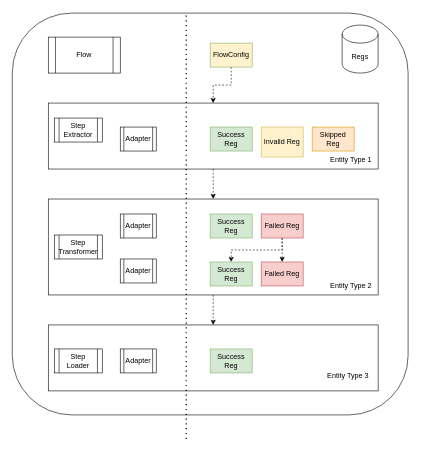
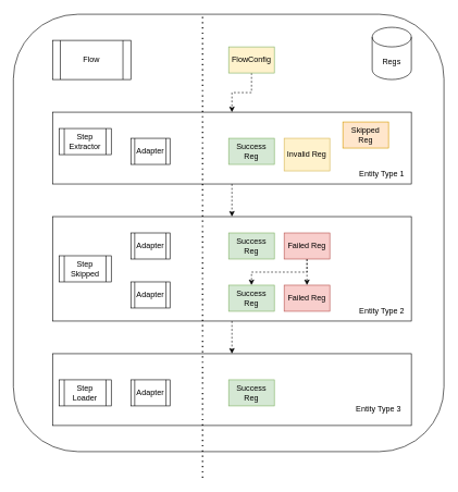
- <mxCell id="18" value="Skipped Reg" style="rounded=0;whiteSpace=wrap;html=1;fillColor=#ffe6cc;strokeColor=#d79b00;" parent="1" vertex="1"><mxGeometry x="520" y="211" width="70" height="40" as="geometry" /></mxCell>
+ <mxCell id="18" value="Skipped Reg" style="rounded=0;whiteSpace=wrap;html=1;fillColor=#ffe6cc;strokeColor=#d79b00;" parent="1" vertex="1"><mxGeometry x="525" y="186" width="70" height="40" as="geometry" /></mxCell>
- <mxCell id="11" value="Step Transformer" style="shape=process;whiteSpace=wrap;html=1;backgroundOutline=1;" parent="1" vertex="1"><mxGeometry x="90" y="391" width="80" height="40" as="geometry" /></mxCell>
+ <mxCell id="11" value="Step Skipped" style="shape=process;whiteSpace=wrap;html=1;backgroundOutline=1;" parent="1" vertex="1"><mxGeometry x="90" y="391" width="80" height="40" as="geometry" /></mxCell>
